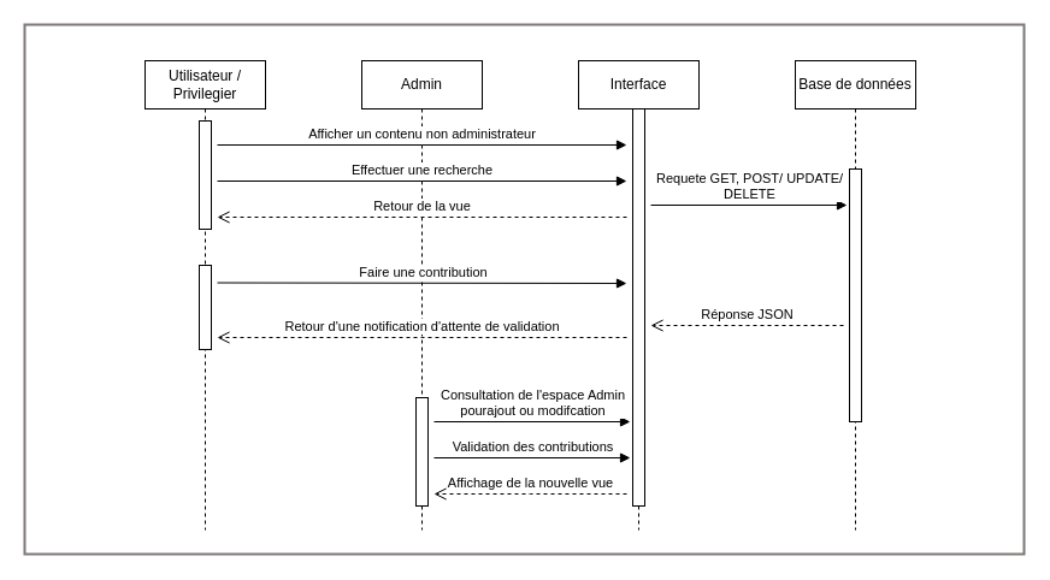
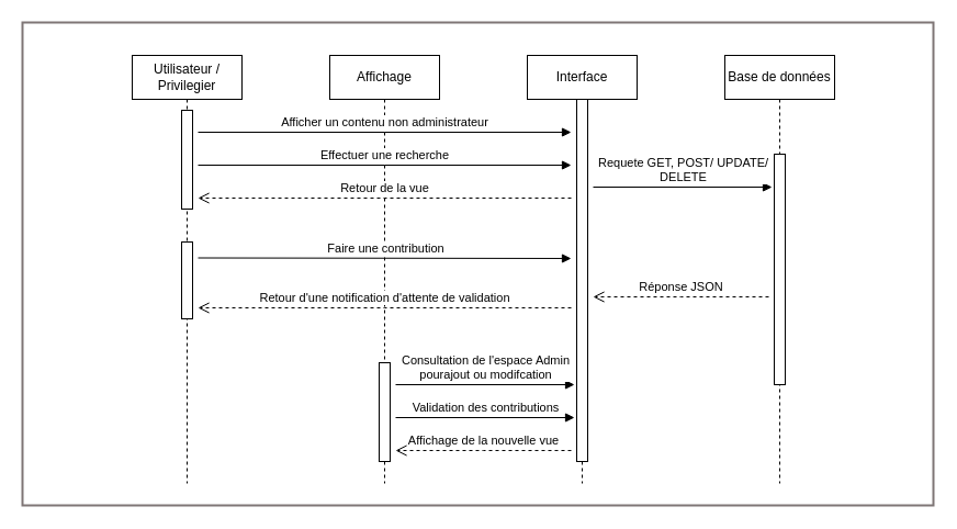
- <mxCell id="5" value="Admin" style="shape=umlLifeline;perimeter=lifelinePerimeter;whiteSpace=wrap;html=1;container=1;dropTarget=0;collapsible=0;recursiveResize=0;outlineConnect=0;portConstraint=eastwest;newEdgeStyle={&quot;edgeStyle&quot;:&quot;elbowEdgeStyle&quot;,&quot;elbow&quot;:&quot;vertical&quot;,&quot;curved&quot;:0,&quot;rounded&quot;:0};" vertex="1" parent="1"><mxGeometry x="300" y="50" width="100" height="390" as="geometry" /></mxCell>
+ <mxCell id="5" value="Affichage" style="shape=umlLifeline;perimeter=lifelinePerimeter;whiteSpace=wrap;html=1;container=1;dropTarget=0;collapsible=0;recursiveResize=0;outlineConnect=0;portConstraint=eastwest;newEdgeStyle={&quot;edgeStyle&quot;:&quot;elbowEdgeStyle&quot;,&quot;elbow&quot;:&quot;vertical&quot;,&quot;curved&quot;:0,&quot;rounded&quot;:0};" vertex="1" parent="1"><mxGeometry x="300" y="50" width="100" height="390" as="geometry" /></mxCell>
